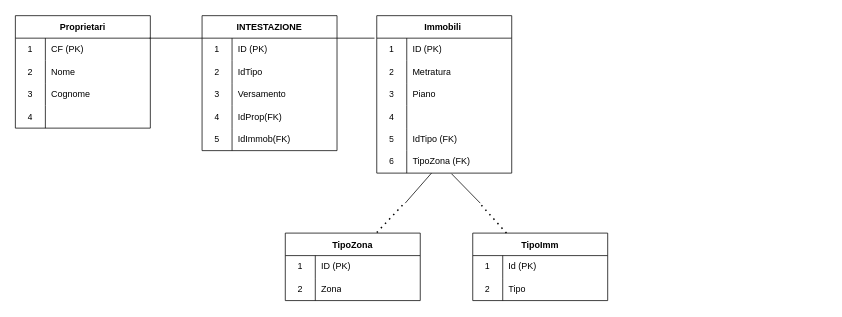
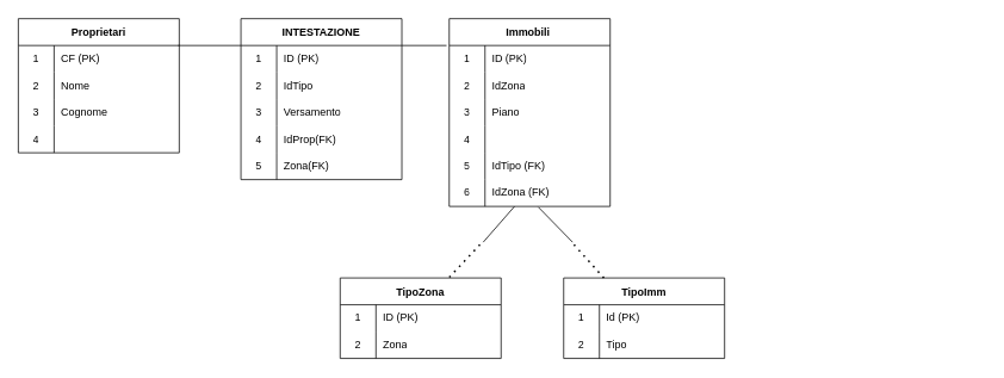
- <mxCell id="22" value="Metratura" style="shape=partialRectangle;html=1;whiteSpace=wrap;connectable=0;fillColor=none;top=0;left=0;bottom=0;right=0;align=left;spacingLeft=6;overflow=hidden;" vertex="1" parent="20"><mxGeometry x="40" width="140" height="30" as="geometry"><mxRectangle width="140" height="30" as="alternateBounds" /></mxGeometry></mxCell>
+ <mxCell id="22" value="IdZona" style="shape=partialRectangle;html=1;whiteSpace=wrap;connectable=0;fillColor=none;top=0;left=0;bottom=0;right=0;align=left;spacingLeft=6;overflow=hidden;" vertex="1" parent="20"><mxGeometry x="40" width="140" height="30" as="geometry"><mxRectangle width="140" height="30" as="alternateBounds" /></mxGeometry></mxCell>
- <mxCell id="66" value="IdImmob(FK)" style="shape=partialRectangle;html=1;whiteSpace=wrap;connectable=0;fillColor=none;top=0;left=0;bottom=0;right=0;align=left;spacingLeft=6;overflow=hidden;" vertex="1" parent="64"><mxGeometry x="40" width="140" height="30" as="geometry"><mxRectangle width="140" height="30" as="alternateBounds" /></mxGeometry></mxCell>
+ <mxCell id="66" value="Zona(FK)" style="shape=partialRectangle;html=1;whiteSpace=wrap;connectable=0;fillColor=none;top=0;left=0;bottom=0;right=0;align=left;spacingLeft=6;overflow=hidden;" vertex="1" parent="64"><mxGeometry x="40" width="140" height="30" as="geometry"><mxRectangle width="140" height="30" as="alternateBounds" /></mxGeometry></mxCell>
- <mxCell id="34" value="TipoZona&amp;nbsp;(FK)" style="shape=partialRectangle;html=1;whiteSpace=wrap;connectable=0;fillColor=none;top=0;left=0;bottom=0;right=0;align=left;spacingLeft=6;overflow=hidden;" vertex="1" parent="32"><mxGeometry x="40" width="140" height="30" as="geometry"><mxRectangle width="140" height="30" as="alternateBounds" /></mxGeometry></mxCell>
+ <mxCell id="34" value="IdZona&amp;nbsp;(FK)" style="shape=partialRectangle;html=1;whiteSpace=wrap;connectable=0;fillColor=none;top=0;left=0;bottom=0;right=0;align=left;spacingLeft=6;overflow=hidden;" vertex="1" parent="32"><mxGeometry x="40" width="140" height="30" as="geometry"><mxRectangle width="140" height="30" as="alternateBounds" /></mxGeometry></mxCell>
